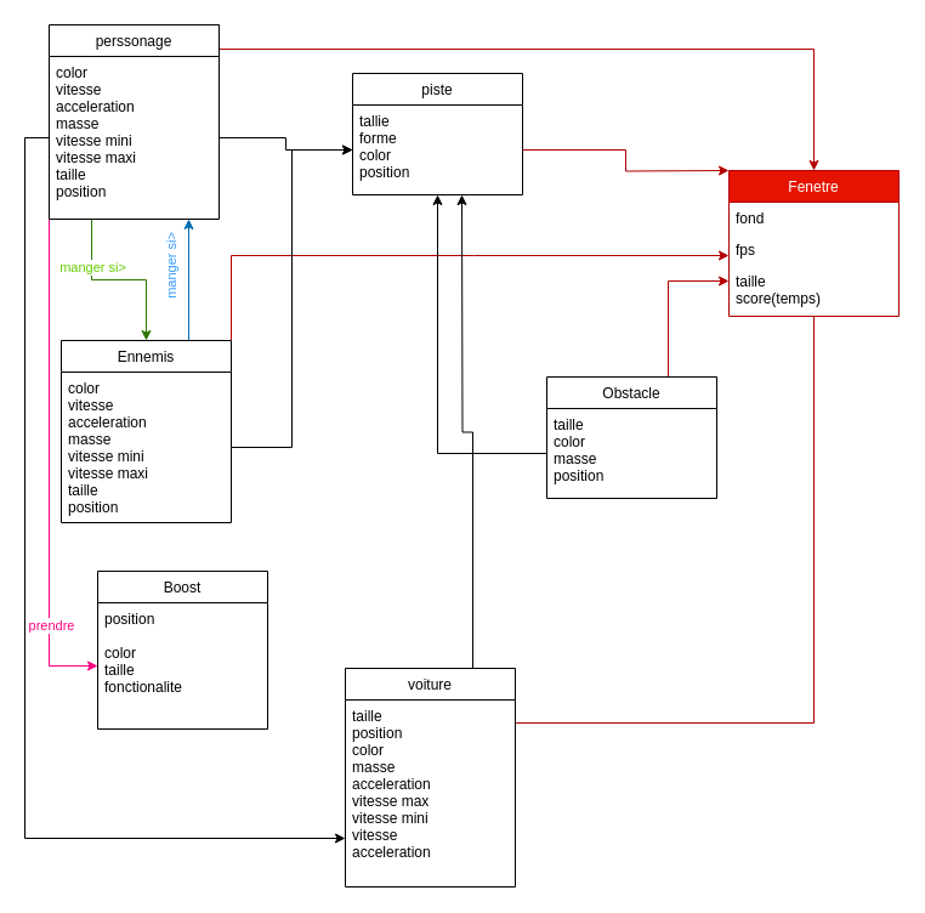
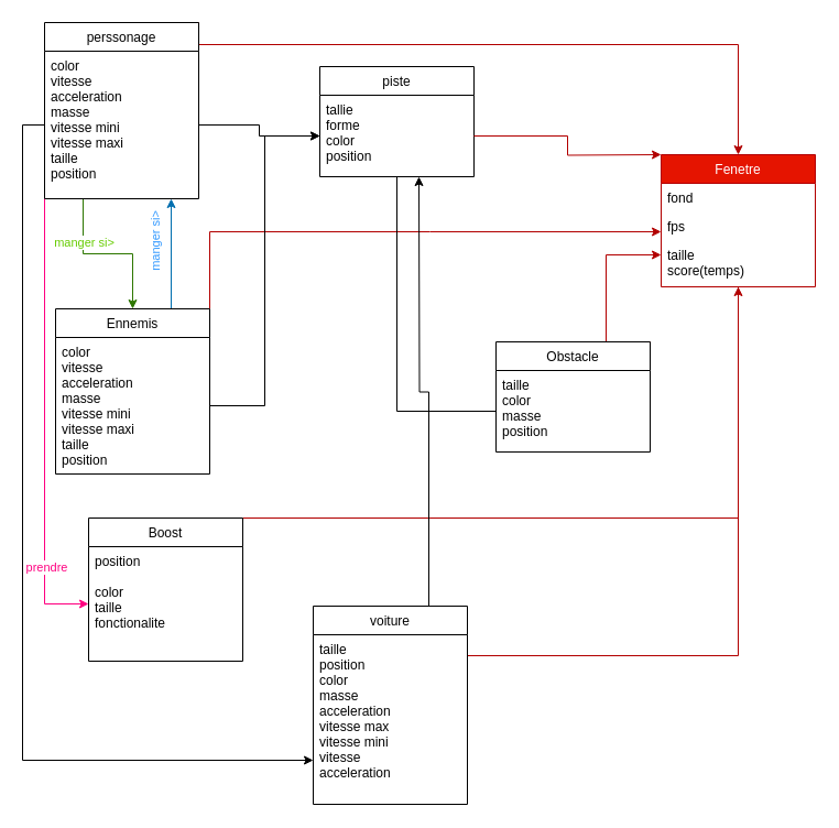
- <mxCell id="32" style="edgeStyle=orthogonalEdgeStyle;rounded=0;orthogonalLoop=1;jettySize=auto;html=1;exitX=0;exitY=0.5;exitDx=0;exitDy=0;entryX=0.5;entryY=1;entryDx=0;entryDy=0;" parent="1" source="25" target="21" edge="1"><mxGeometry relative="1" as="geometry"><mxPoint x="369" y="240" as="targetPoint" /><Array as="points"><mxPoint x="360" y="373" /></Array></mxGeometry></mxCell>
+ <mxCell id="32" style="edgeStyle=orthogonalEdgeStyle;rounded=0;orthogonalLoop=1;jettySize=auto;html=1;exitX=0;exitY=0.5;exitDx=0;exitDy=0;entryX=0.5;entryY=1;entryDx=0;entryDy=0;endArrow=none;" parent="1" source="25" target="21" edge="1"><mxGeometry relative="1" as="geometry"><mxPoint x="369" y="240" as="targetPoint" /><Array as="points"><mxPoint x="360" y="373" /></Array></mxGeometry></mxCell>
+ <mxCell id="18" style="edgeStyle=orthogonalEdgeStyle;rounded=0;orthogonalLoop=1;jettySize=auto;html=1;exitX=1;exitY=0;exitDx=0;exitDy=0;entryX=0.5;entryY=1;entryDx=0;entryDy=0;fillColor=#e51400;strokeColor=#B20000;" parent="1" source="19" target="9" edge="1"><mxGeometry relative="1" as="geometry"><mxPoint x="690" y="260" as="targetPoint" /><Array as="points"><mxPoint x="670" y="470" /></Array></mxGeometry></mxCell>
